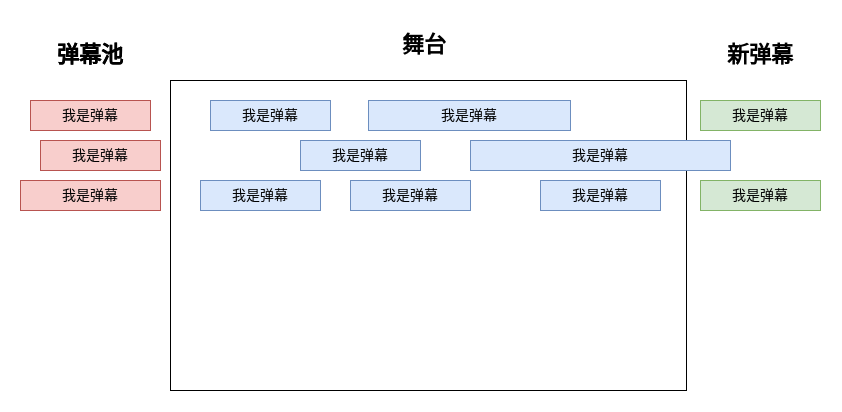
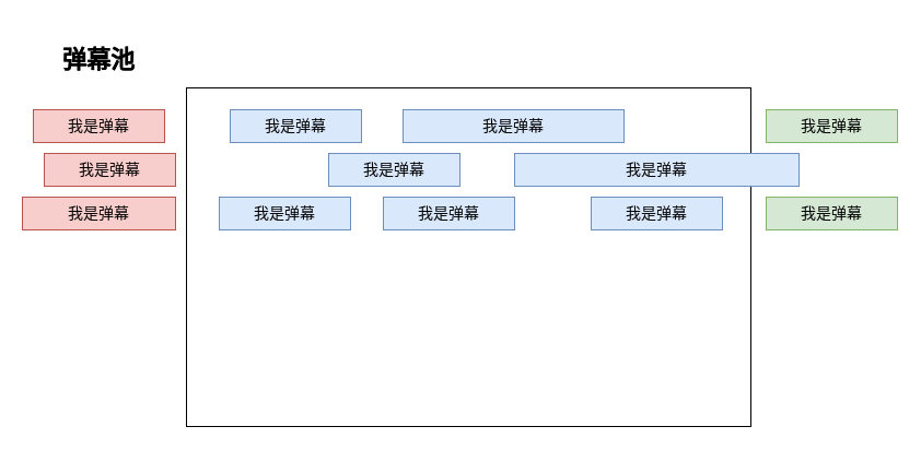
- <mxCell id="17" value="&lt;span style=&quot;font-size: 22px&quot;&gt;&lt;b&gt;舞台&lt;/b&gt;&lt;/span&gt;" style="text;html=1;strokeColor=none;fillColor=none;align=center;verticalAlign=middle;whiteSpace=wrap;rounded=0;" vertex="1" parent="1"><mxGeometry x="379" y="20" width="90" height="50" as="geometry" /></mxCell>
- <mxCell id="18" value="&lt;b&gt;&lt;font style=&quot;font-size: 22px&quot;&gt;新弹幕&lt;/font&gt;&lt;/b&gt;" style="text;html=1;strokeColor=none;fillColor=none;align=center;verticalAlign=middle;whiteSpace=wrap;rounded=0;" vertex="1" parent="1"><mxGeometry x="715" y="30" width="90" height="50" as="geometry" /></mxCell>
